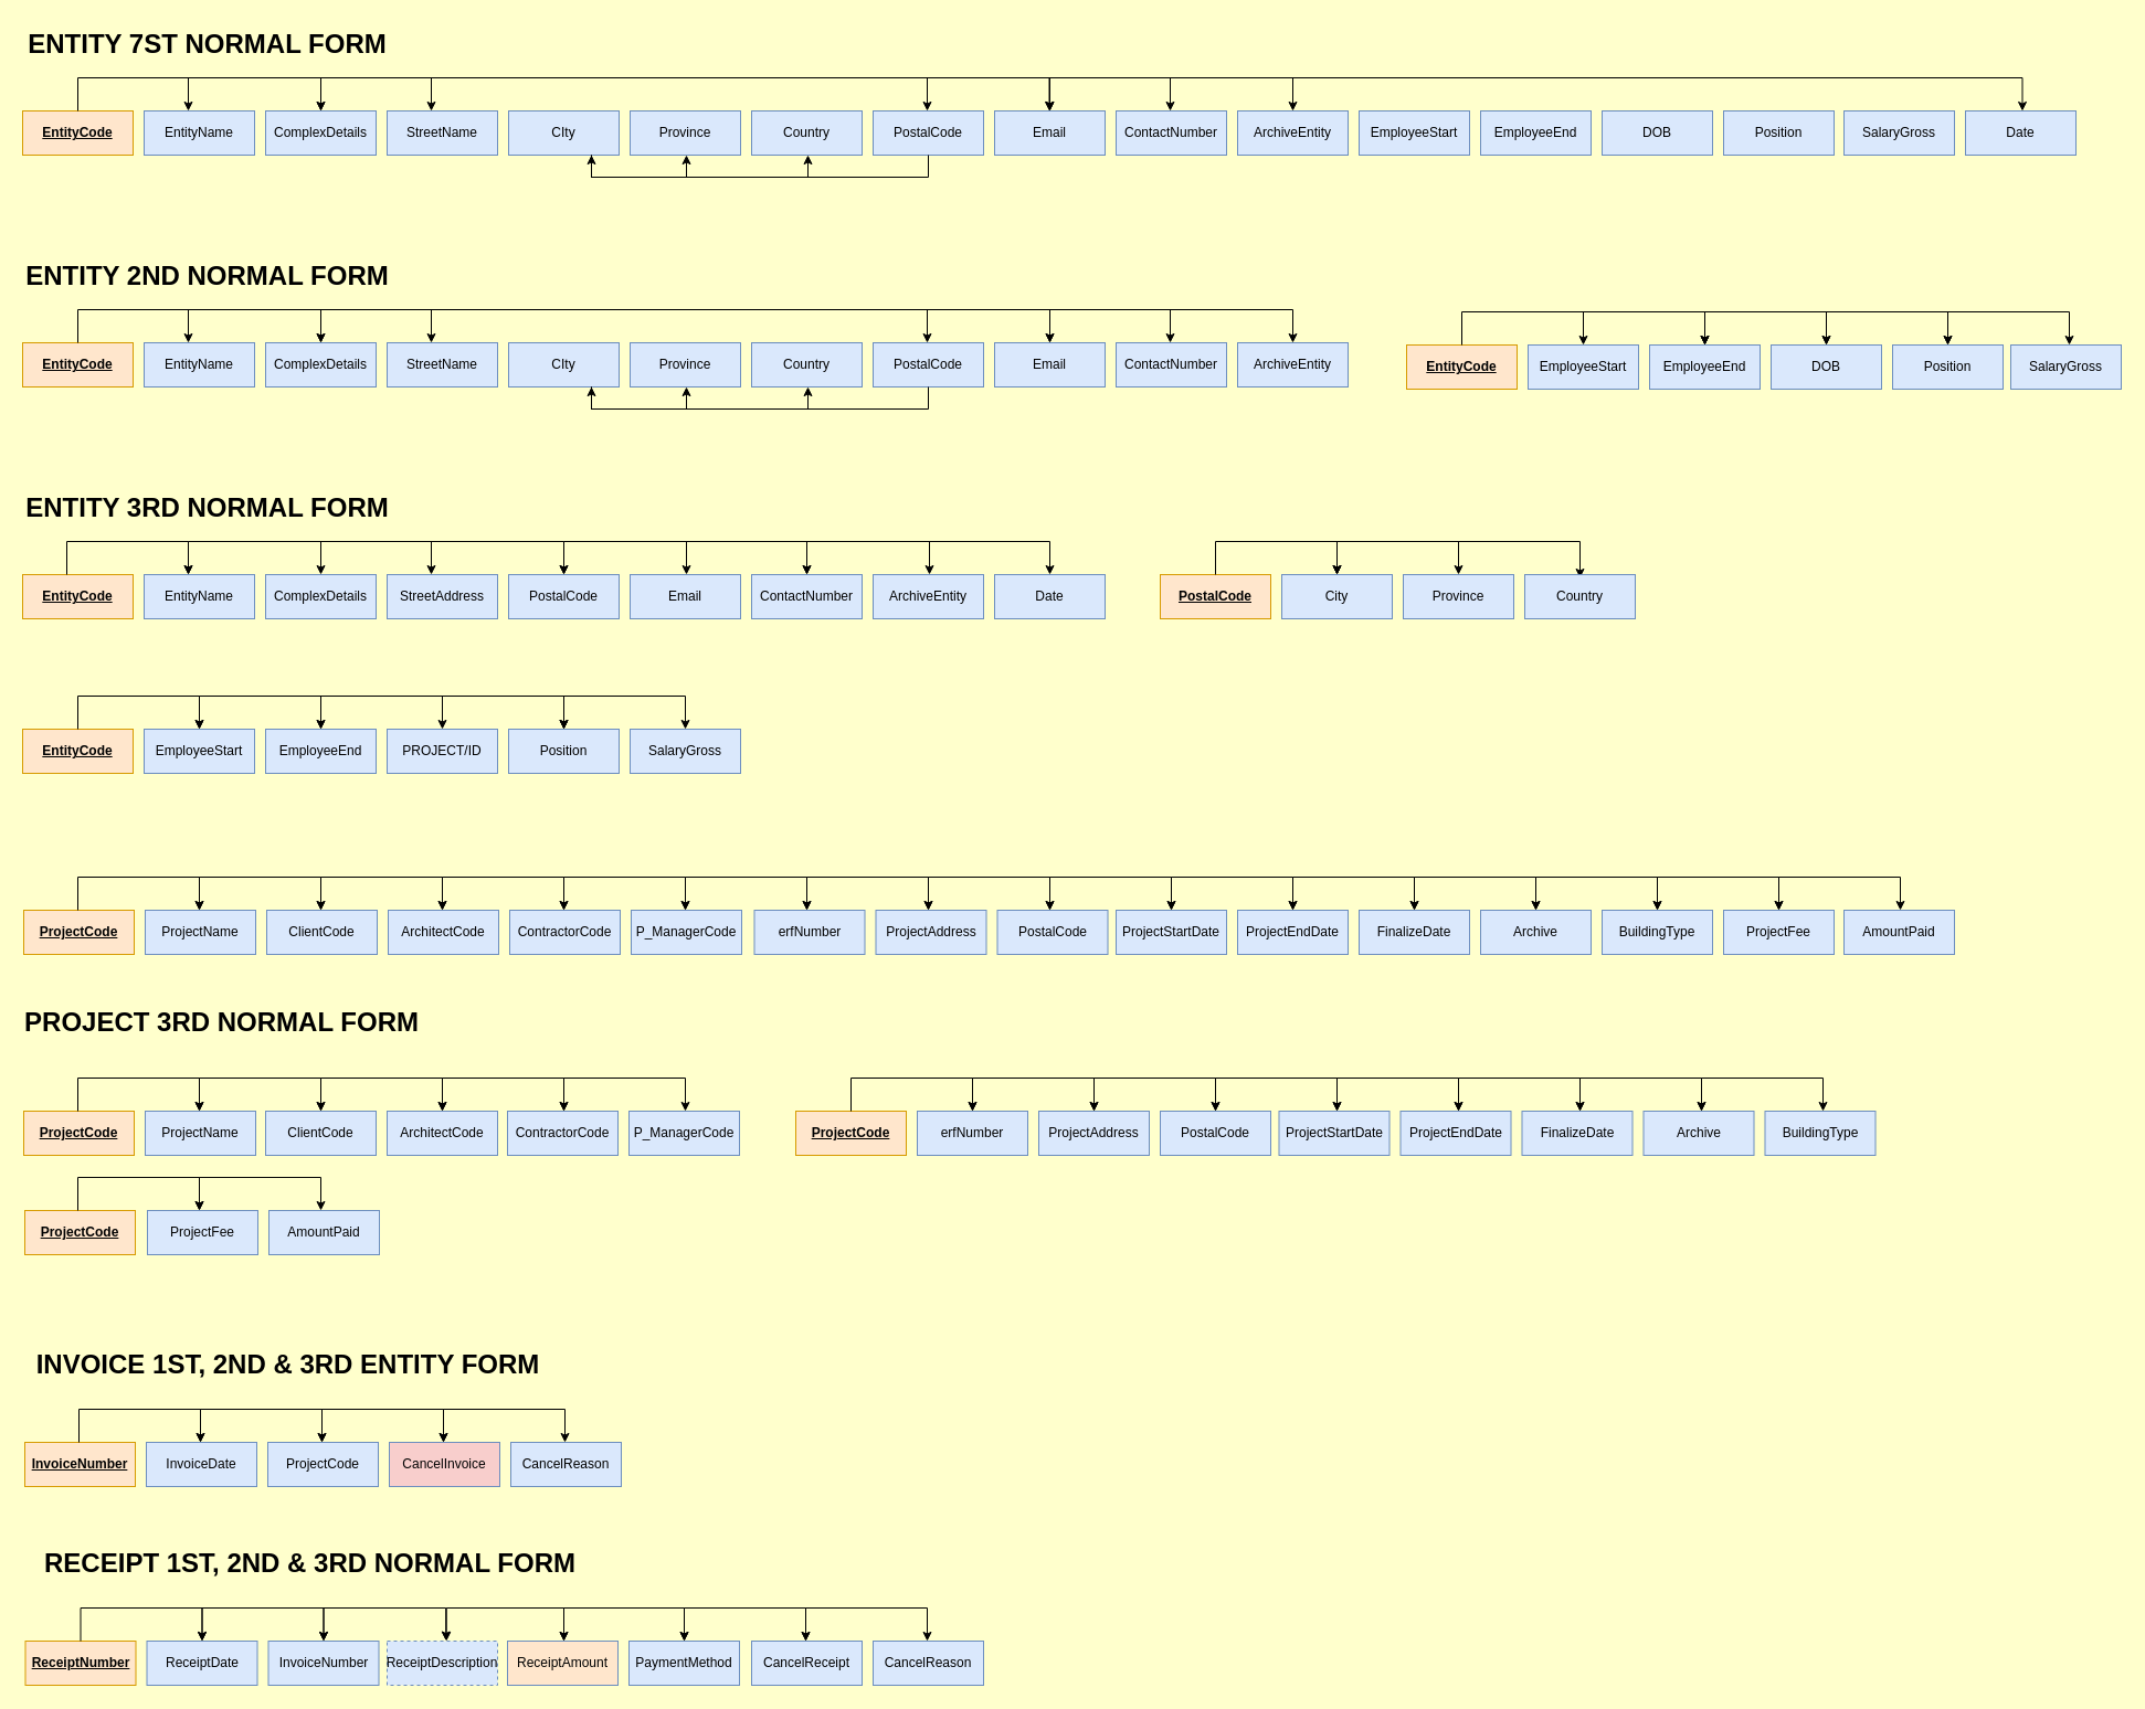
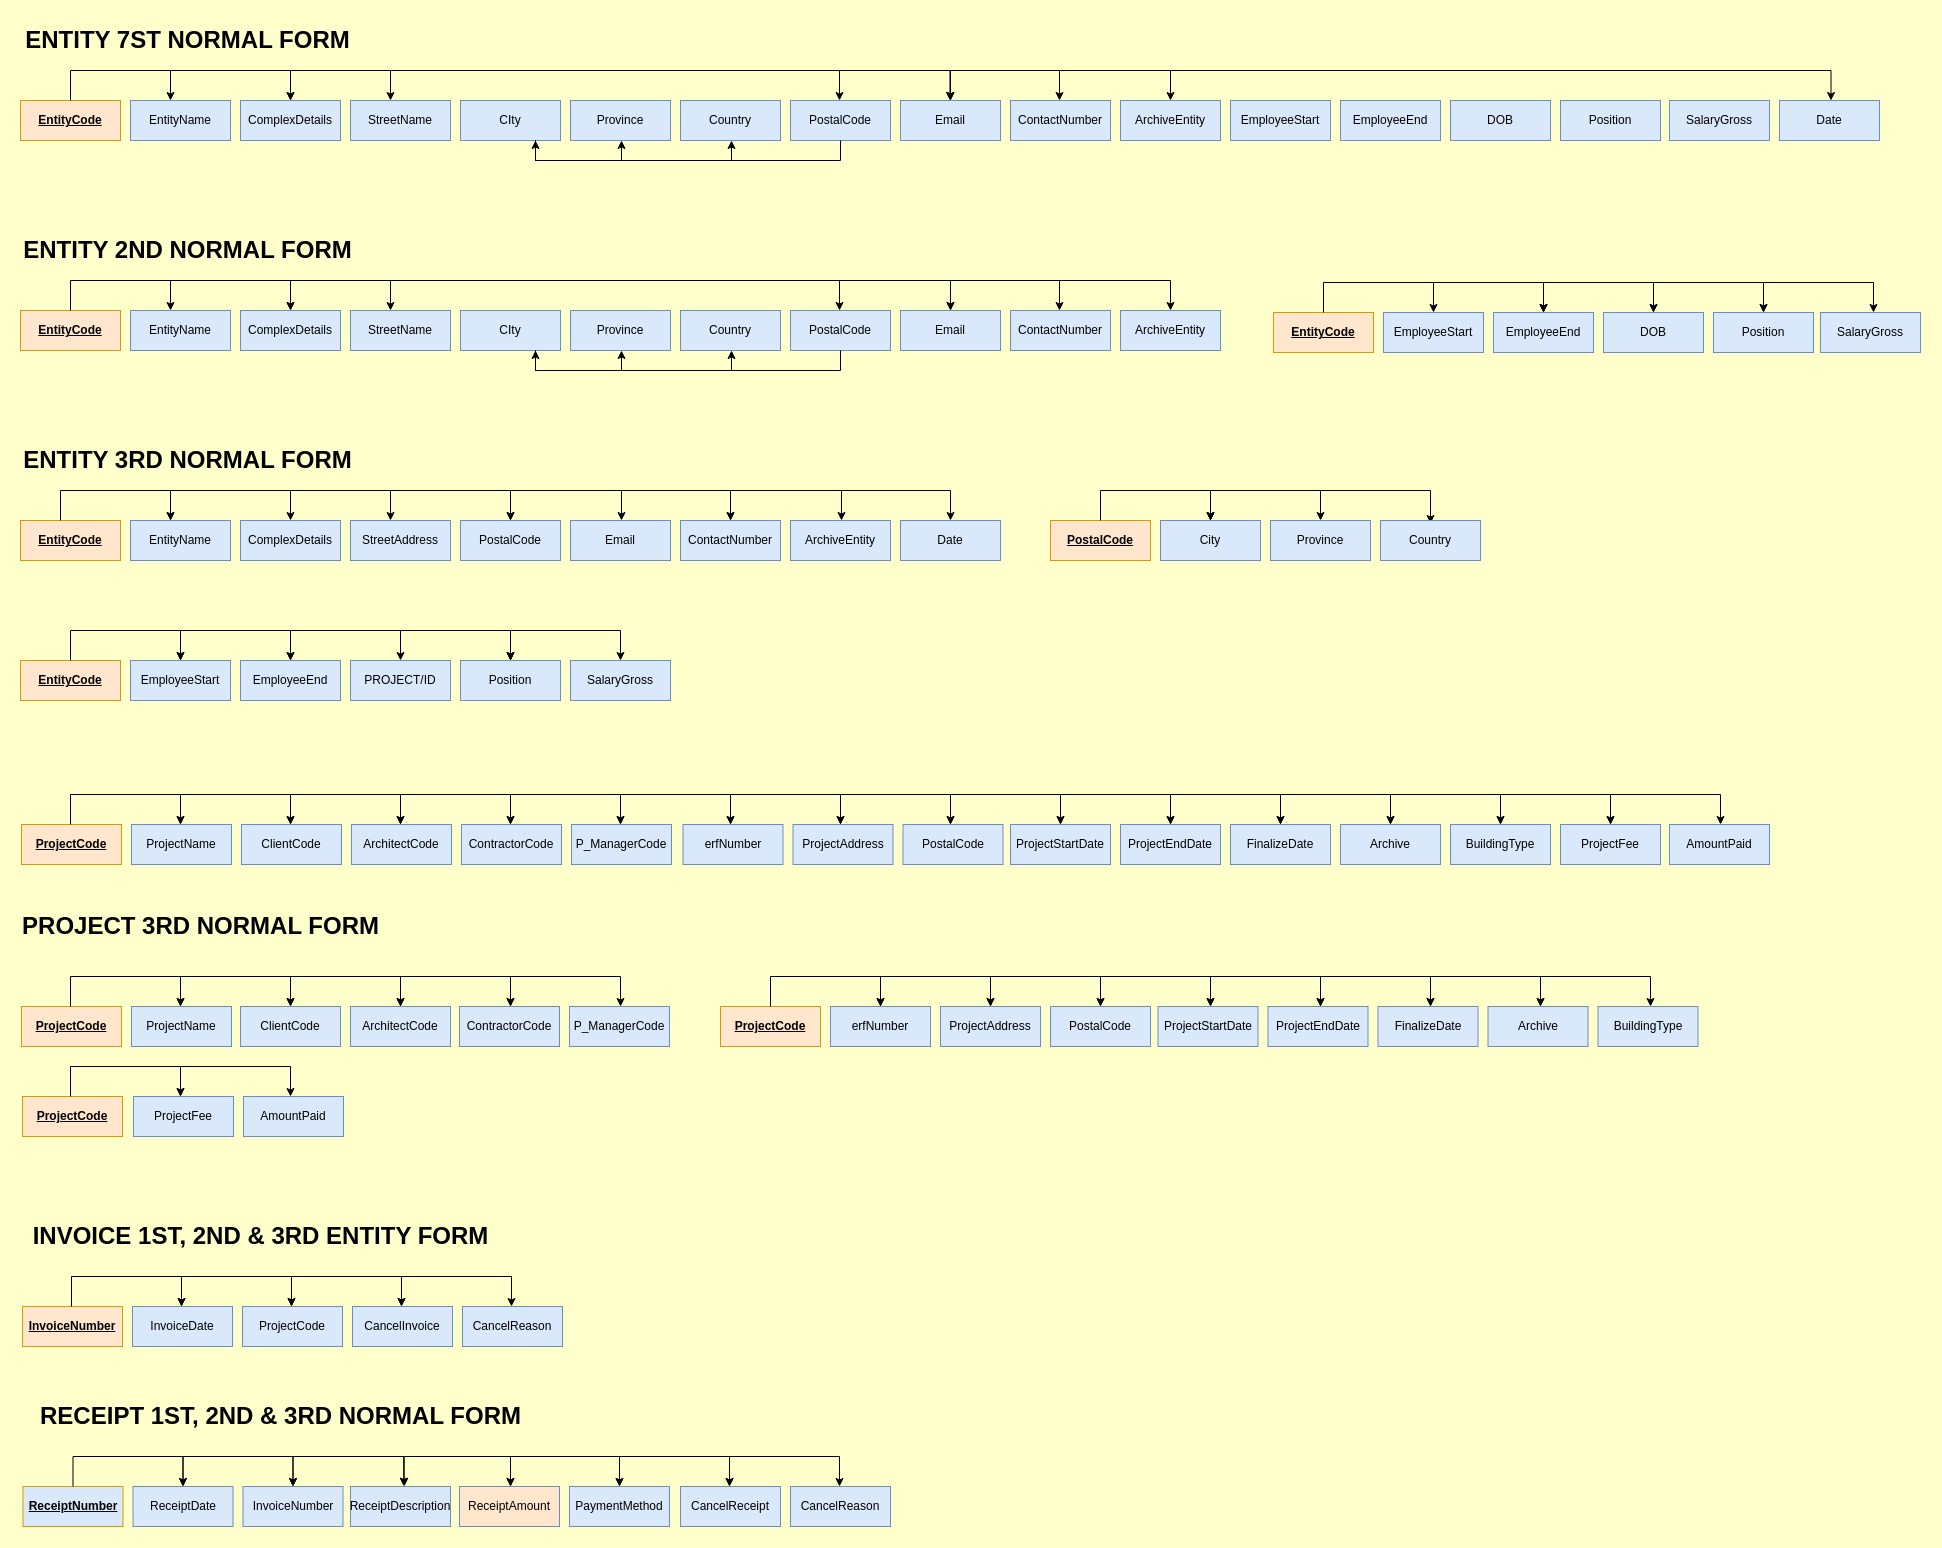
- <mxCell id="155" value="CancelInvoice" style="whiteSpace=wrap;html=1;align=center;fillColor=#f8cecc;strokeColor=#6c8ebf;" parent="1" vertex="1"><mxGeometry x="352" y="1306" width="100" height="40" as="geometry" /></mxCell>
+ <mxCell id="155" value="CancelInvoice" style="whiteSpace=wrap;html=1;align=center;fillColor=#dae8fc;strokeColor=#6c8ebf;" parent="1" vertex="1"><mxGeometry x="352" y="1306" width="100" height="40" as="geometry" /></mxCell>
- <mxCell id="172" value="ReceiptNumber" style="whiteSpace=wrap;html=1;align=center;fillColor=#ffe6cc;strokeColor=#d79b00;fontStyle=5" parent="1" vertex="1"><mxGeometry x="22.5" y="1486" width="100" height="40" as="geometry" /></mxCell>
+ <mxCell id="172" value="ReceiptNumber" style="whiteSpace=wrap;html=1;align=center;fillColor=#dae8fc;strokeColor=#d79b00;fontStyle=5;" parent="1" vertex="1"><mxGeometry x="22.5" y="1486" width="100" height="40" as="geometry" /></mxCell>
- <mxCell id="186" value="ReceiptDescription" style="whiteSpace=wrap;html=1;align=center;fillColor=#dae8fc;strokeColor=#6c8ebf;dashed=1;" parent="1" vertex="1"><mxGeometry x="350" y="1486" width="100" height="40" as="geometry" /></mxCell>
+ <mxCell id="186" value="ReceiptDescription" style="whiteSpace=wrap;html=1;align=center;fillColor=#dae8fc;strokeColor=#6c8ebf;" parent="1" vertex="1"><mxGeometry x="350" y="1486" width="100" height="40" as="geometry" /></mxCell>
